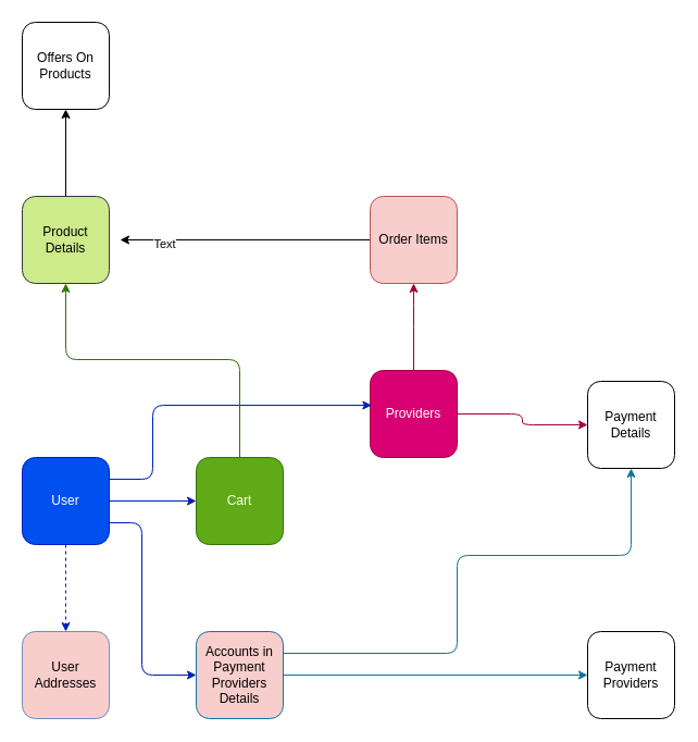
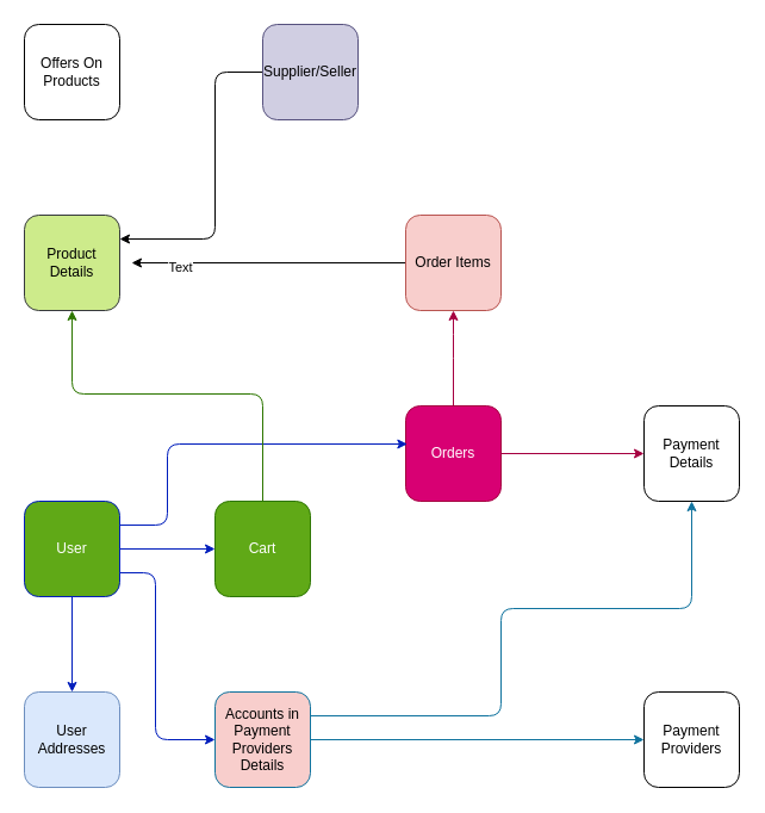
+ <mxCell id="25" value="Supplier/Seller" style="whiteSpace=wrap;html=1;aspect=fixed;fillColor=#d0cee2;strokeColor=#56517e;rounded=1;" vertex="1" parent="1"><mxGeometry x="220" y="20" width="80" height="80" as="geometry" /></mxCell>
- <mxCell id="2" style="edgeStyle=orthogonalEdgeStyle;rounded=1;orthogonalLoop=1;jettySize=auto;html=1;" edge="1" parent="1" source="3" target="4"><mxGeometry relative="1" as="geometry" /></mxCell>
+ <mxCell id="24" style="edgeStyle=orthogonalEdgeStyle;rounded=1;orthogonalLoop=1;jettySize=auto;html=1;entryX=1;entryY=0.25;entryDx=0;entryDy=0;" edge="1" parent="1" source="25" target="3"><mxGeometry relative="1" as="geometry"><Array as="points"><mxPoint x="180" y="200" /></Array></mxGeometry></mxCell>
- <mxCell id="7" value="Providers" style="whiteSpace=wrap;html=1;aspect=fixed;fillColor=#d80073;strokeColor=#A50040;fontColor=#ffffff;rounded=1;" vertex="1" parent="1"><mxGeometry x="340" y="340" width="80" height="80" as="geometry" /></mxCell>
+ <mxCell id="7" value="Orders" style="whiteSpace=wrap;html=1;aspect=fixed;fillColor=#d80073;strokeColor=#A50040;fontColor=#ffffff;rounded=1;" vertex="1" parent="1"><mxGeometry x="340" y="340" width="80" height="80" as="geometry" /></mxCell>
- <mxCell id="12" value="Payment Details" style="whiteSpace=wrap;html=1;aspect=fixed;rounded=1;" vertex="1" parent="1"><mxGeometry x="540" y="350" width="80" height="80" as="geometry" /></mxCell>
+ <mxCell id="12" value="Payment Details" style="whiteSpace=wrap;html=1;aspect=fixed;rounded=1;" vertex="1" parent="1"><mxGeometry x="540" y="340" width="80" height="80" as="geometry" /></mxCell>
- <mxCell id="17" value="User" style="whiteSpace=wrap;html=1;aspect=fixed;fillColor=#0050ef;fontColor=#ffffff;strokeColor=#001DBC;rounded=1;" vertex="1" parent="1"><mxGeometry x="20" y="420" width="80" height="80" as="geometry" /></mxCell>
+ <mxCell id="17" value="User" style="whiteSpace=wrap;html=1;aspect=fixed;fillColor=#60a917;fontColor=#ffffff;strokeColor=#001DBC;rounded=1;" vertex="1" parent="1"><mxGeometry x="20" y="420" width="80" height="80" as="geometry" /></mxCell>
- <mxCell id="14" style="edgeStyle=orthogonalEdgeStyle;rounded=1;orthogonalLoop=1;jettySize=auto;html=1;fillColor=#0050ef;strokeColor=#001DBC;dashed=1;" edge="1" parent="1" source="17" target="20"><mxGeometry relative="1" as="geometry" /></mxCell>
+ <mxCell id="14" style="edgeStyle=orthogonalEdgeStyle;rounded=1;orthogonalLoop=1;jettySize=auto;html=1;fillColor=#0050ef;strokeColor=#001DBC;" edge="1" parent="1" source="17" target="20"><mxGeometry relative="1" as="geometry" /></mxCell>
- <mxCell id="20" value="User Addresses" style="whiteSpace=wrap;html=1;aspect=fixed;fillColor=#f8cecc;strokeColor=#6c8ebf;rounded=1;" vertex="1" parent="1"><mxGeometry x="20" y="580" width="80" height="80" as="geometry" /></mxCell>
+ <mxCell id="20" value="User Addresses" style="whiteSpace=wrap;html=1;aspect=fixed;fillColor=#dae8fc;strokeColor=#6c8ebf;rounded=1;" vertex="1" parent="1"><mxGeometry x="20" y="580" width="80" height="80" as="geometry" /></mxCell>
